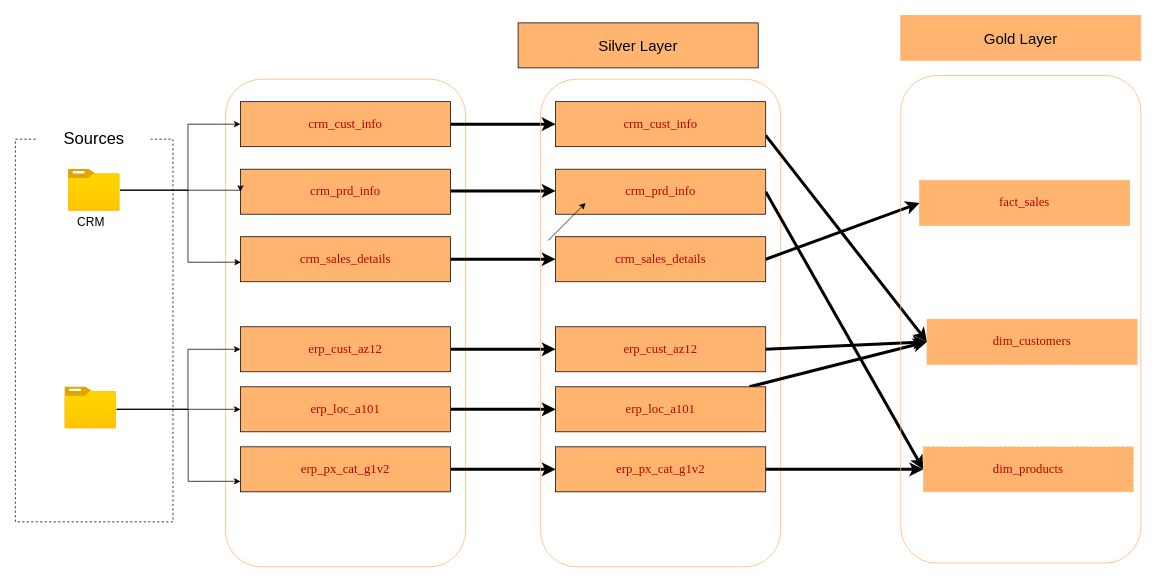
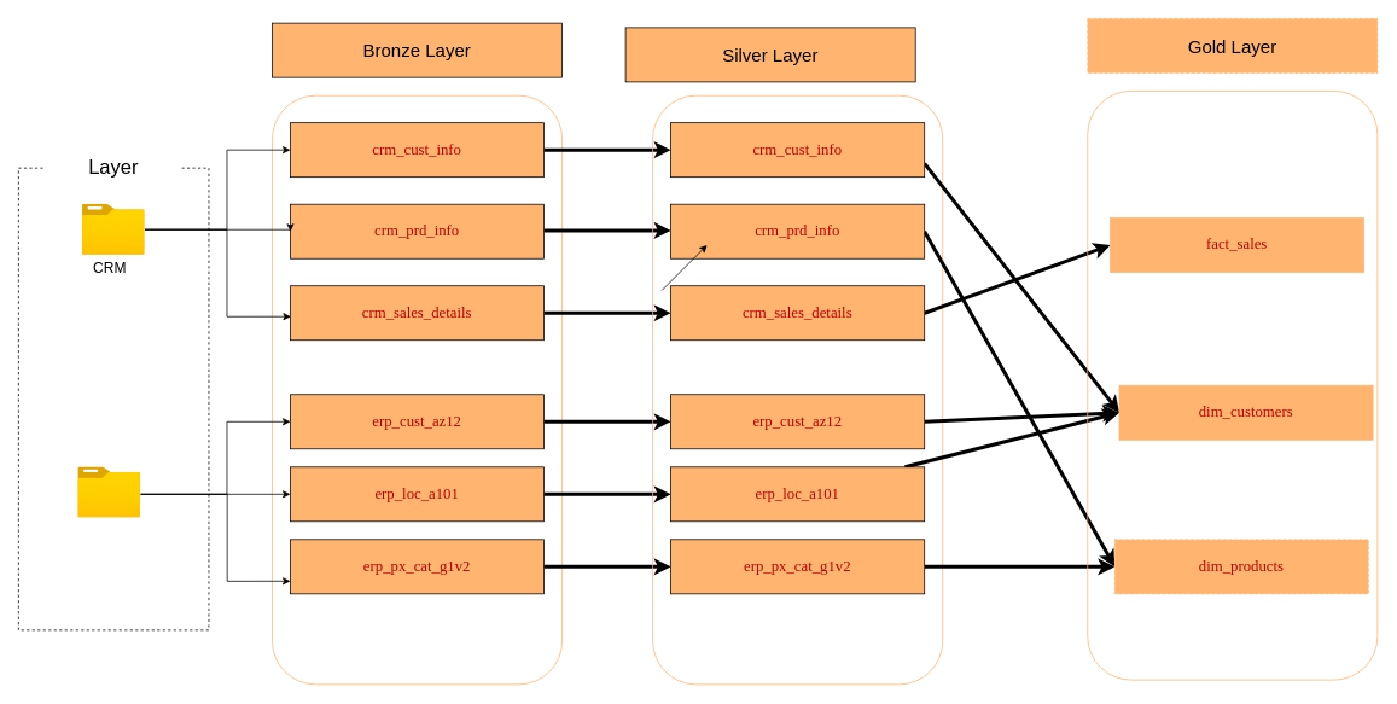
- <mxCell id="42" value="Gold Layer" style="rounded=0;whiteSpace=wrap;html=1;fillColor=light-dark(#FFB570,#FFD966);fontColor=#000000;fontSize=20;strokeColor=light-dark(#FFB570,#FFD966);" vertex="1" parent="1"><mxGeometry x="1200" y="20" width="320" height="60" as="geometry" /></mxCell>
+ <mxCell id="42" value="Gold Layer" style="rounded=0;whiteSpace=wrap;html=1;fillColor=light-dark(#FFB570,#FFD966);fontColor=#000000;fontSize=20;strokeColor=light-dark(#FFB570,#FFD966);dashed=1;" vertex="1" parent="1"><mxGeometry x="1200" y="20" width="320" height="60" as="geometry" /></mxCell>
+ <mxCell id="5" value="Bronze Layer" style="rounded=0;whiteSpace=wrap;html=1;fillColor=#FFB570;fontColor=#000000;fontSize=20;" parent="1" vertex="1"><mxGeometry x="300" y="25" width="320" height="60" as="geometry" /></mxCell>
- <mxCell id="3" value="Sources" style="rounded=0;whiteSpace=wrap;html=1;dashed=1;strokeColor=none;fontSize=22;" parent="1" vertex="1"><mxGeometry x="50" y="165" width="150" height="40" as="geometry" /></mxCell>
+ <mxCell id="3" value="Layer" style="rounded=0;whiteSpace=wrap;html=1;dashed=1;strokeColor=none;fontSize=22;" parent="1" vertex="1"><mxGeometry x="50" y="165" width="150" height="40" as="geometry" /></mxCell>
